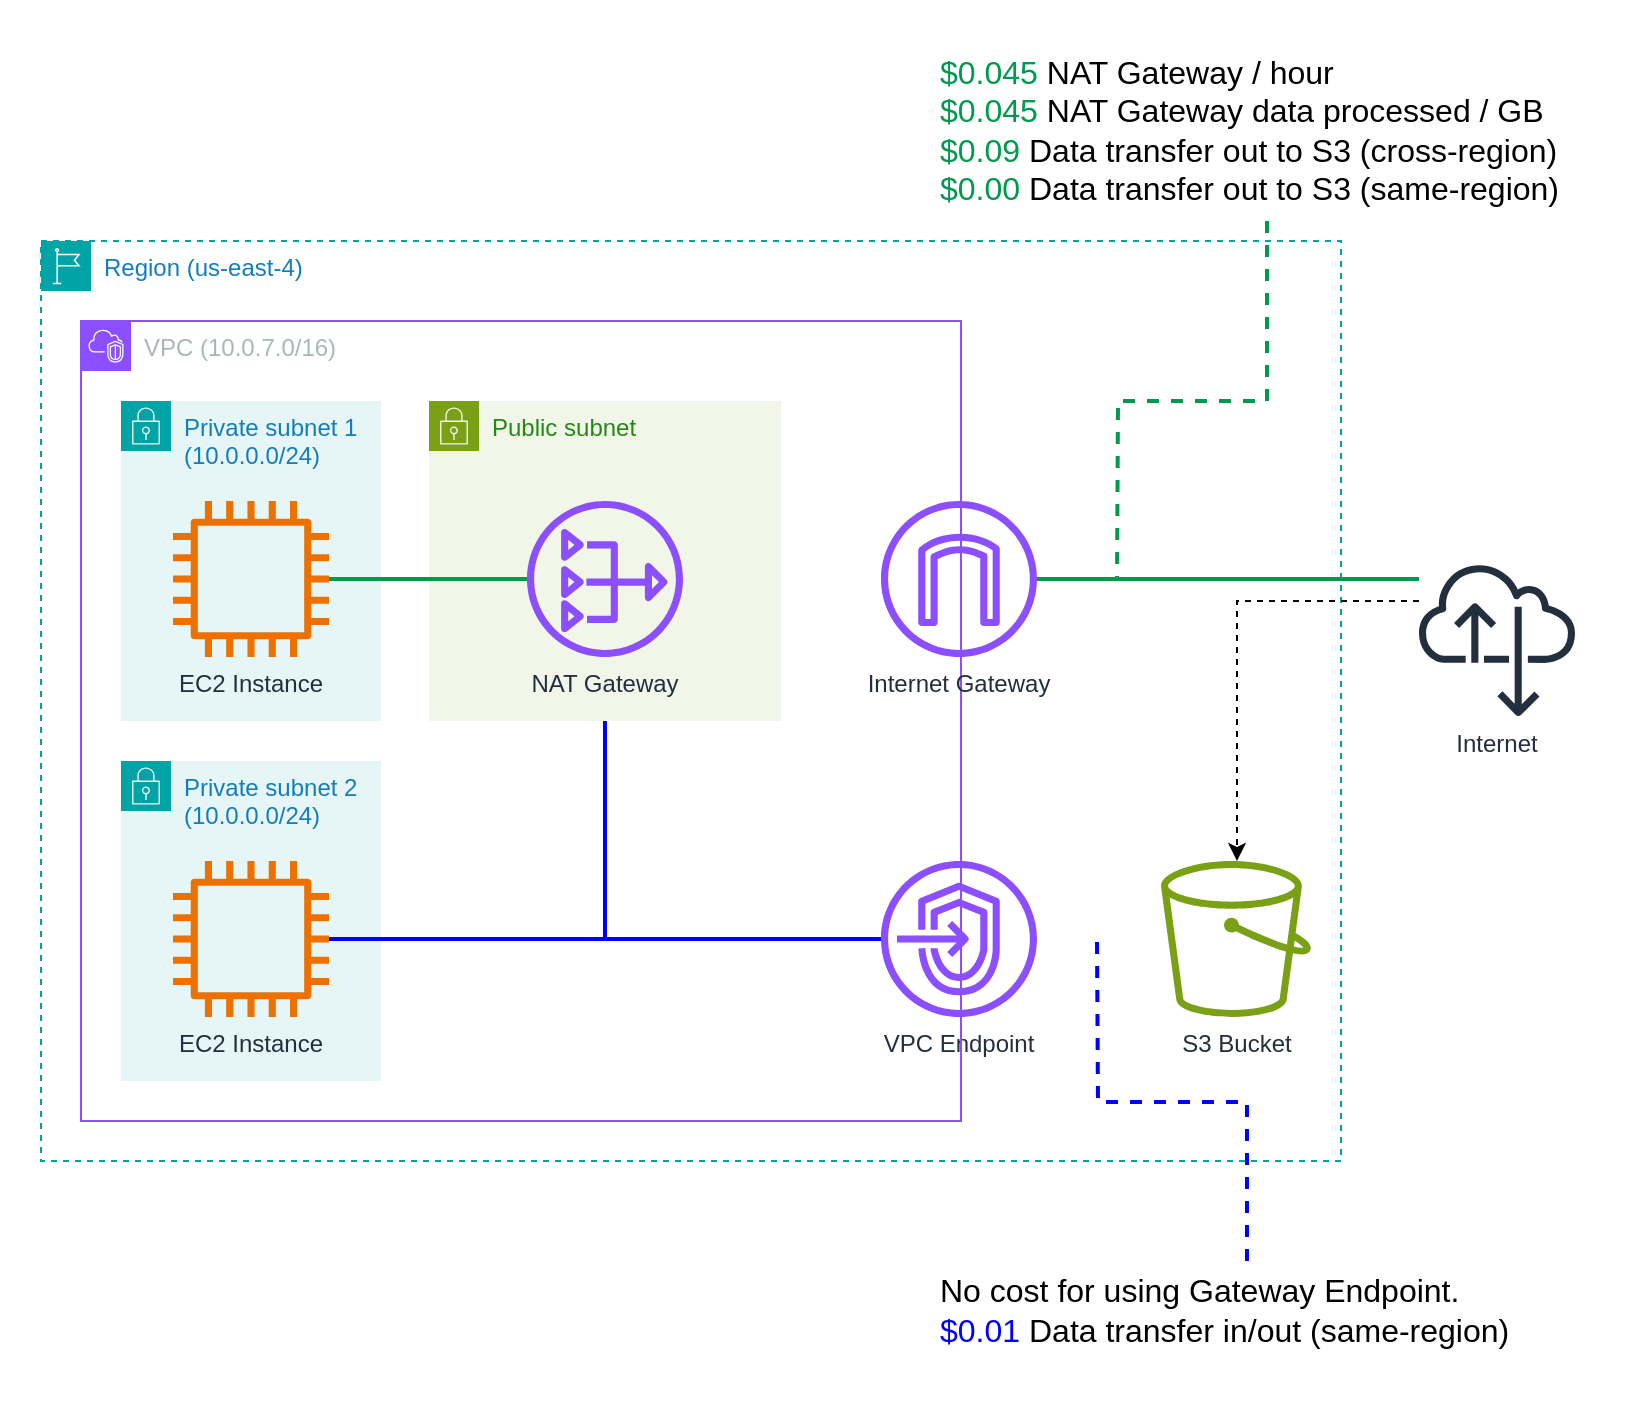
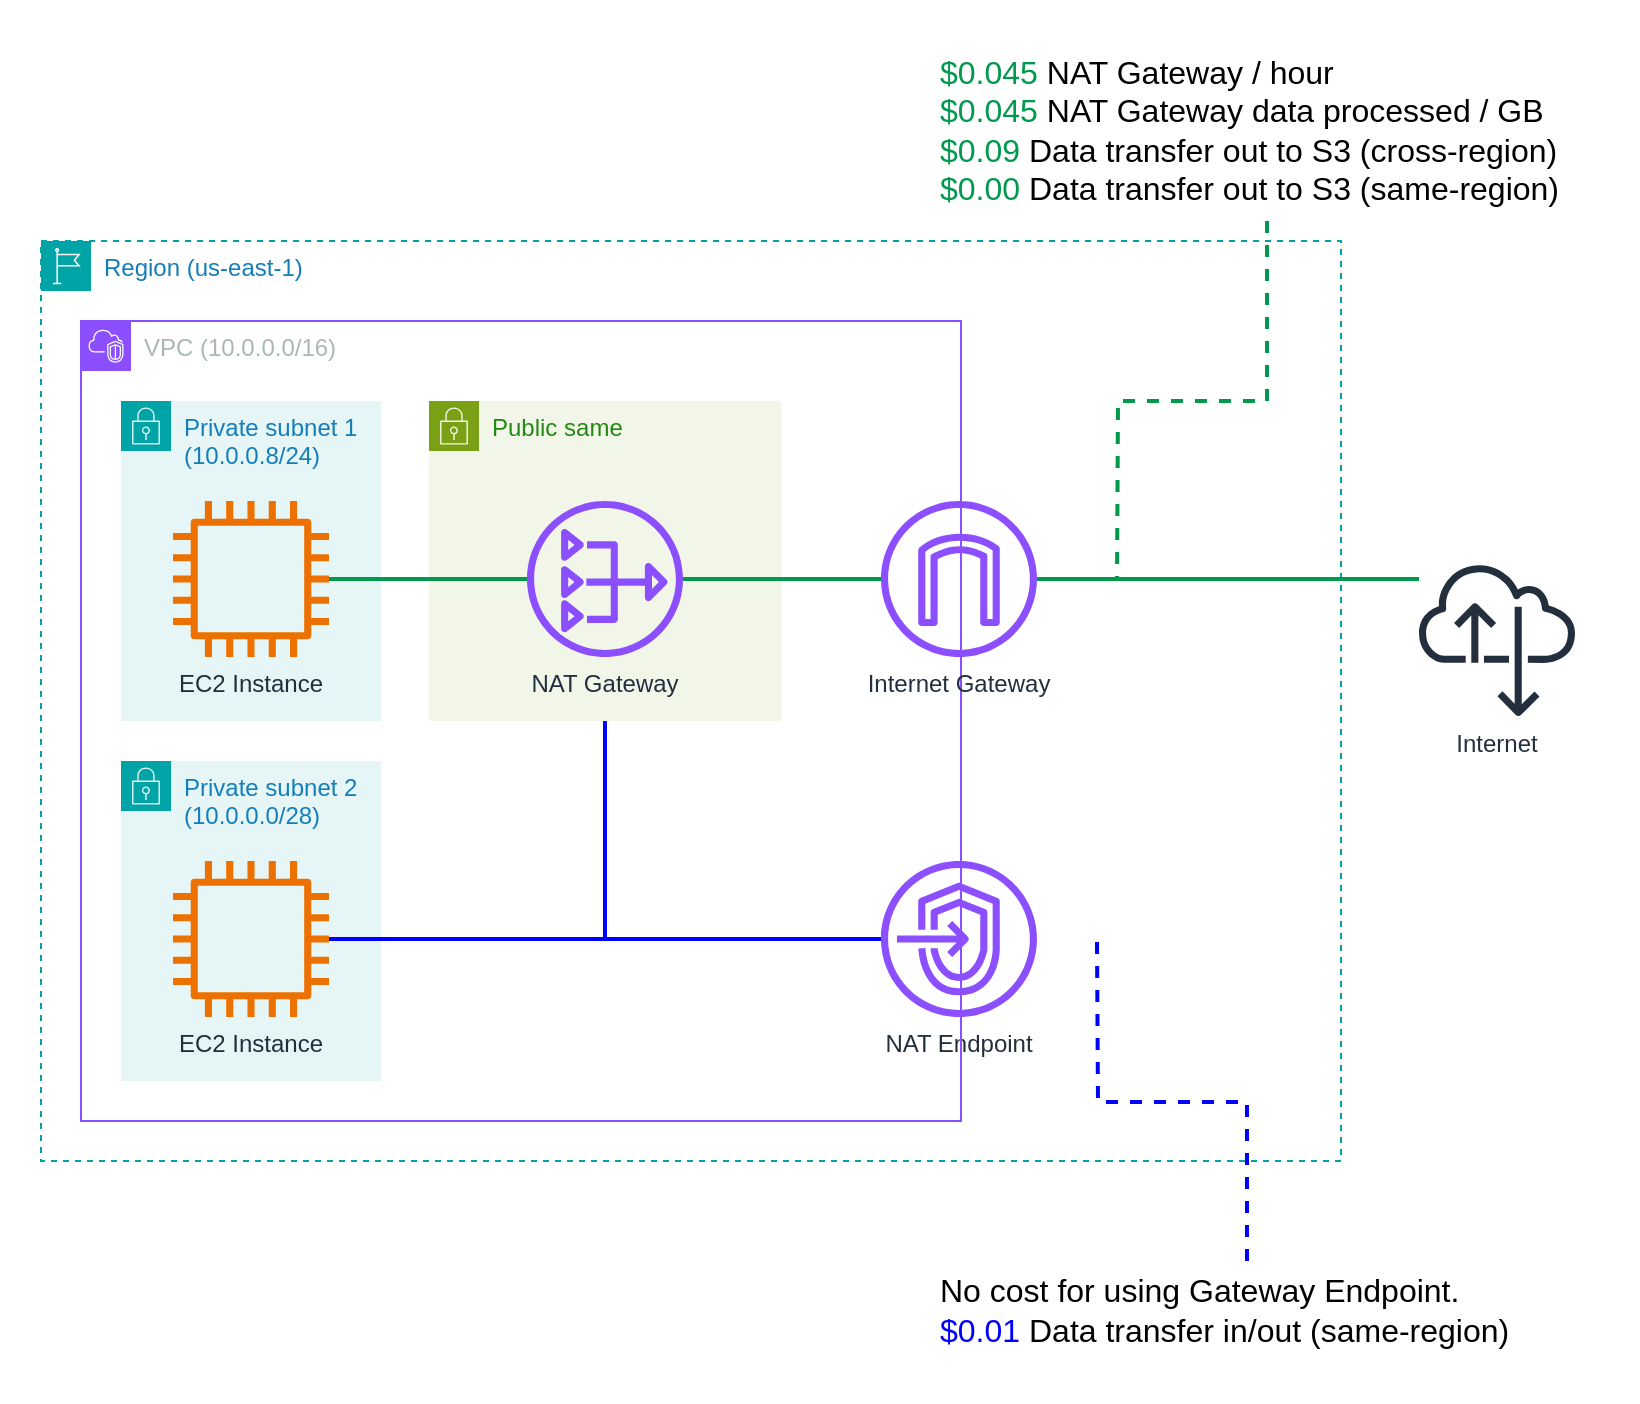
- <mxCell id="2" value="Region (us-east-4)" style="points=[[0,0],[0.25,0],[0.5,0],[0.75,0],[1,0],[1,0.25],[1,0.5],[1,0.75],[1,1],[0.75,1],[0.5,1],[0.25,1],[0,1],[0,0.75],[0,0.5],[0,0.25]];outlineConnect=0;gradientColor=none;html=1;whiteSpace=wrap;fontSize=12;fontStyle=0;container=1;pointerEvents=0;collapsible=0;recursiveResize=0;shape=mxgraph.aws4.group;grIcon=mxgraph.aws4.group_region;strokeColor=#00A4A6;fillColor=none;verticalAlign=top;align=left;spacingLeft=30;fontColor=#147EBA;dashed=1;" vertex="1" parent="1"><mxGeometry x="20" y="120" width="650" height="460" as="geometry" /></mxCell>
+ <mxCell id="2" value="Region (us-east-1)" style="points=[[0,0],[0.25,0],[0.5,0],[0.75,0],[1,0],[1,0.25],[1,0.5],[1,0.75],[1,1],[0.75,1],[0.5,1],[0.25,1],[0,1],[0,0.75],[0,0.5],[0,0.25]];outlineConnect=0;gradientColor=none;html=1;whiteSpace=wrap;fontSize=12;fontStyle=0;container=1;pointerEvents=0;collapsible=0;recursiveResize=0;shape=mxgraph.aws4.group;grIcon=mxgraph.aws4.group_region;strokeColor=#00A4A6;fillColor=none;verticalAlign=top;align=left;spacingLeft=30;fontColor=#147EBA;dashed=1;" vertex="1" parent="1"><mxGeometry x="20" y="120" width="650" height="460" as="geometry" /></mxCell>
- <mxCell id="8" value="VPC (10.0.7.0/16)" style="points=[[0,0],[0.25,0],[0.5,0],[0.75,0],[1,0],[1,0.25],[1,0.5],[1,0.75],[1,1],[0.75,1],[0.5,1],[0.25,1],[0,1],[0,0.75],[0,0.5],[0,0.25]];outlineConnect=0;gradientColor=none;html=1;whiteSpace=wrap;fontSize=12;fontStyle=0;container=1;pointerEvents=0;collapsible=0;recursiveResize=0;shape=mxgraph.aws4.group;grIcon=mxgraph.aws4.group_vpc2;strokeColor=#8C4FFF;fillColor=none;verticalAlign=top;align=left;spacingLeft=30;fontColor=#AAB7B8;dashed=0;" vertex="1" parent="1"><mxGeometry x="40" y="160" width="440" height="400" as="geometry" /></mxCell>
+ <mxCell id="8" value="VPC (10.0.0.0/16)" style="points=[[0,0],[0.25,0],[0.5,0],[0.75,0],[1,0],[1,0.25],[1,0.5],[1,0.75],[1,1],[0.75,1],[0.5,1],[0.25,1],[0,1],[0,0.75],[0,0.5],[0,0.25]];outlineConnect=0;gradientColor=none;html=1;whiteSpace=wrap;fontSize=12;fontStyle=0;container=1;pointerEvents=0;collapsible=0;recursiveResize=0;shape=mxgraph.aws4.group;grIcon=mxgraph.aws4.group_vpc2;strokeColor=#8C4FFF;fillColor=none;verticalAlign=top;align=left;spacingLeft=30;fontColor=#AAB7B8;dashed=0;" vertex="1" parent="1"><mxGeometry x="40" y="160" width="440" height="400" as="geometry" /></mxCell>
- <mxCell id="9" value="Public subnet" style="points=[[0,0],[0.25,0],[0.5,0],[0.75,0],[1,0],[1,0.25],[1,0.5],[1,0.75],[1,1],[0.75,1],[0.5,1],[0.25,1],[0,1],[0,0.75],[0,0.5],[0,0.25]];outlineConnect=0;gradientColor=none;html=1;whiteSpace=wrap;fontSize=12;fontStyle=0;container=1;pointerEvents=0;collapsible=0;recursiveResize=0;shape=mxgraph.aws4.group;grIcon=mxgraph.aws4.group_security_group;grStroke=0;strokeColor=#7AA116;fillColor=#F2F6E8;verticalAlign=top;align=left;spacingLeft=30;fontColor=#248814;dashed=0;" vertex="1" parent="8"><mxGeometry x="174" y="40" width="176" height="160" as="geometry" /></mxCell>
+ <mxCell id="9" value="Public same" style="points=[[0,0],[0.25,0],[0.5,0],[0.75,0],[1,0],[1,0.25],[1,0.5],[1,0.75],[1,1],[0.75,1],[0.5,1],[0.25,1],[0,1],[0,0.75],[0,0.5],[0,0.25]];outlineConnect=0;gradientColor=none;html=1;whiteSpace=wrap;fontSize=12;fontStyle=0;container=1;pointerEvents=0;collapsible=0;recursiveResize=0;shape=mxgraph.aws4.group;grIcon=mxgraph.aws4.group_security_group;grStroke=0;strokeColor=#7AA116;fillColor=#F2F6E8;verticalAlign=top;align=left;spacingLeft=30;fontColor=#248814;dashed=0;" vertex="1" parent="8"><mxGeometry x="174" y="40" width="176" height="160" as="geometry" /></mxCell>
- <mxCell id="6" value="Private subnet 1 (10.0.0.0/24)" style="points=[[0,0],[0.25,0],[0.5,0],[0.75,0],[1,0],[1,0.25],[1,0.5],[1,0.75],[1,1],[0.75,1],[0.5,1],[0.25,1],[0,1],[0,0.75],[0,0.5],[0,0.25]];outlineConnect=0;gradientColor=none;html=1;whiteSpace=wrap;fontSize=12;fontStyle=0;container=1;pointerEvents=0;collapsible=0;recursiveResize=0;shape=mxgraph.aws4.group;grIcon=mxgraph.aws4.group_security_group;grStroke=0;strokeColor=#00A4A6;fillColor=#E6F6F7;verticalAlign=top;align=left;spacingLeft=30;fontColor=#147EBA;dashed=0;" vertex="1" parent="1"><mxGeometry x="60" y="200" width="130" height="160" as="geometry" /></mxCell>
+ <mxCell id="6" value="Private subnet 1 (10.0.0.8/24)" style="points=[[0,0],[0.25,0],[0.5,0],[0.75,0],[1,0],[1,0.25],[1,0.5],[1,0.75],[1,1],[0.75,1],[0.5,1],[0.25,1],[0,1],[0,0.75],[0,0.5],[0,0.25]];outlineConnect=0;gradientColor=none;html=1;whiteSpace=wrap;fontSize=12;fontStyle=0;container=1;pointerEvents=0;collapsible=0;recursiveResize=0;shape=mxgraph.aws4.group;grIcon=mxgraph.aws4.group_security_group;grStroke=0;strokeColor=#00A4A6;fillColor=#E6F6F7;verticalAlign=top;align=left;spacingLeft=30;fontColor=#147EBA;dashed=0;" vertex="1" parent="1"><mxGeometry x="60" y="200" width="130" height="160" as="geometry" /></mxCell>
+ <mxCell id="16" style="edgeStyle=orthogonalEdgeStyle;rounded=0;orthogonalLoop=1;jettySize=auto;html=1;endArrow=none;endFill=0;fillColor=#d5e8d4;strokeColor=#00994D;strokeWidth=2;" edge="1" parent="1" source="10" target="12"><mxGeometry relative="1" as="geometry" /></mxCell>
- <mxCell id="18" style="edgeStyle=orthogonalEdgeStyle;rounded=0;orthogonalLoop=1;jettySize=auto;html=1;dashed=1;" edge="1" parent="1" source="19" target="5"><mxGeometry relative="1" as="geometry"><Array as="points"><mxPoint x="618" y="300" /></Array></mxGeometry></mxCell>
- <mxCell id="13" value="Private subnet 2 (10.0.0.0/24)" style="points=[[0,0],[0.25,0],[0.5,0],[0.75,0],[1,0],[1,0.25],[1,0.5],[1,0.75],[1,1],[0.75,1],[0.5,1],[0.25,1],[0,1],[0,0.75],[0,0.5],[0,0.25]];outlineConnect=0;gradientColor=none;html=1;whiteSpace=wrap;fontSize=12;fontStyle=0;container=1;pointerEvents=0;collapsible=0;recursiveResize=0;shape=mxgraph.aws4.group;grIcon=mxgraph.aws4.group_security_group;grStroke=0;strokeColor=#00A4A6;fillColor=#E6F6F7;verticalAlign=top;align=left;spacingLeft=30;fontColor=#147EBA;dashed=0;" vertex="1" parent="1"><mxGeometry x="60" y="380" width="130" height="160" as="geometry" /></mxCell>
+ <mxCell id="13" value="Private subnet 2 (10.0.0.0/28)" style="points=[[0,0],[0.25,0],[0.5,0],[0.75,0],[1,0],[1,0.25],[1,0.5],[1,0.75],[1,1],[0.75,1],[0.5,1],[0.25,1],[0,1],[0,0.75],[0,0.5],[0,0.25]];outlineConnect=0;gradientColor=none;html=1;whiteSpace=wrap;fontSize=12;fontStyle=0;container=1;pointerEvents=0;collapsible=0;recursiveResize=0;shape=mxgraph.aws4.group;grIcon=mxgraph.aws4.group_security_group;grStroke=0;strokeColor=#00A4A6;fillColor=#E6F6F7;verticalAlign=top;align=left;spacingLeft=30;fontColor=#147EBA;dashed=0;" vertex="1" parent="1"><mxGeometry x="60" y="380" width="130" height="160" as="geometry" /></mxCell>
- <mxCell id="5" value="S3 Bucket" style="sketch=0;outlineConnect=0;fontColor=#232F3E;gradientColor=none;fillColor=#7AA116;strokeColor=none;dashed=0;verticalLabelPosition=bottom;verticalAlign=top;align=center;html=1;fontSize=12;fontStyle=0;aspect=fixed;pointerEvents=1;shape=mxgraph.aws4.bucket;" vertex="1" parent="2"><mxGeometry x="560" y="310" width="75" height="78" as="geometry" /></mxCell>
- <mxCell id="4" value="VPC Endpoint" style="sketch=0;outlineConnect=0;fontColor=#232F3E;gradientColor=none;fillColor=#8C4FFF;strokeColor=none;dashed=0;verticalLabelPosition=bottom;verticalAlign=top;align=center;html=1;fontSize=12;fontStyle=0;aspect=fixed;pointerEvents=1;shape=mxgraph.aws4.endpoints;" vertex="1" parent="2"><mxGeometry x="420" y="310" width="78" height="78" as="geometry" /></mxCell>
+ <mxCell id="4" value="NAT Endpoint" style="sketch=0;outlineConnect=0;fontColor=#232F3E;gradientColor=none;fillColor=#8C4FFF;strokeColor=none;dashed=0;verticalLabelPosition=bottom;verticalAlign=top;align=center;html=1;fontSize=12;fontStyle=0;aspect=fixed;pointerEvents=1;shape=mxgraph.aws4.endpoints;" vertex="1" parent="2"><mxGeometry x="420" y="310" width="78" height="78" as="geometry" /></mxCell>
